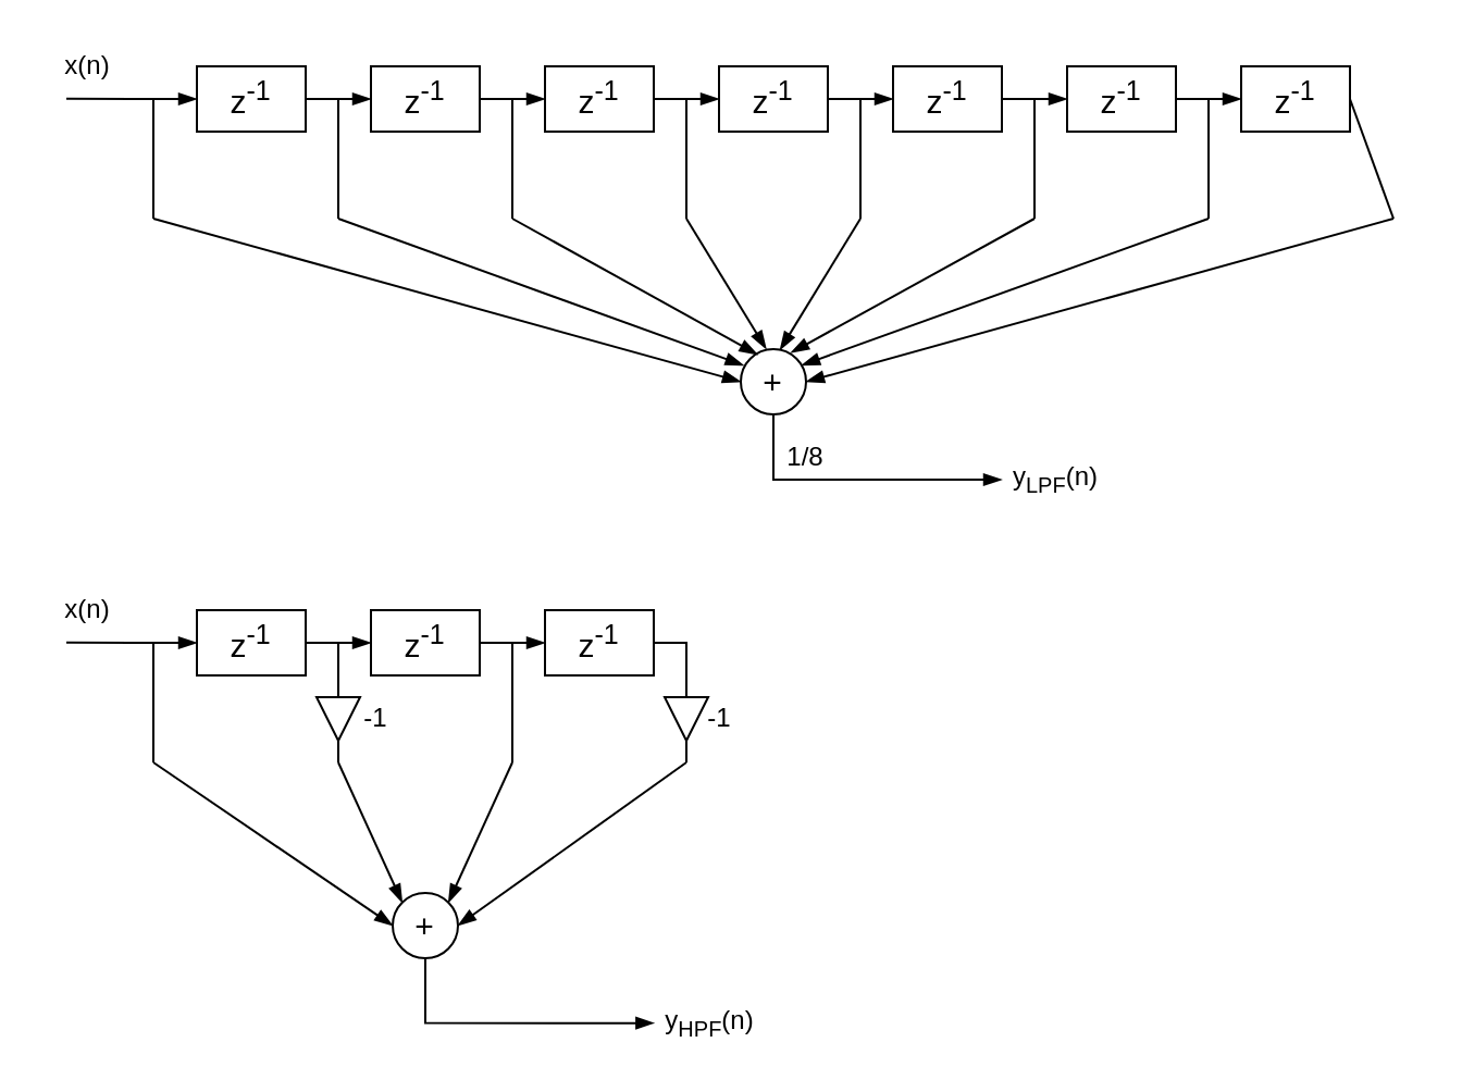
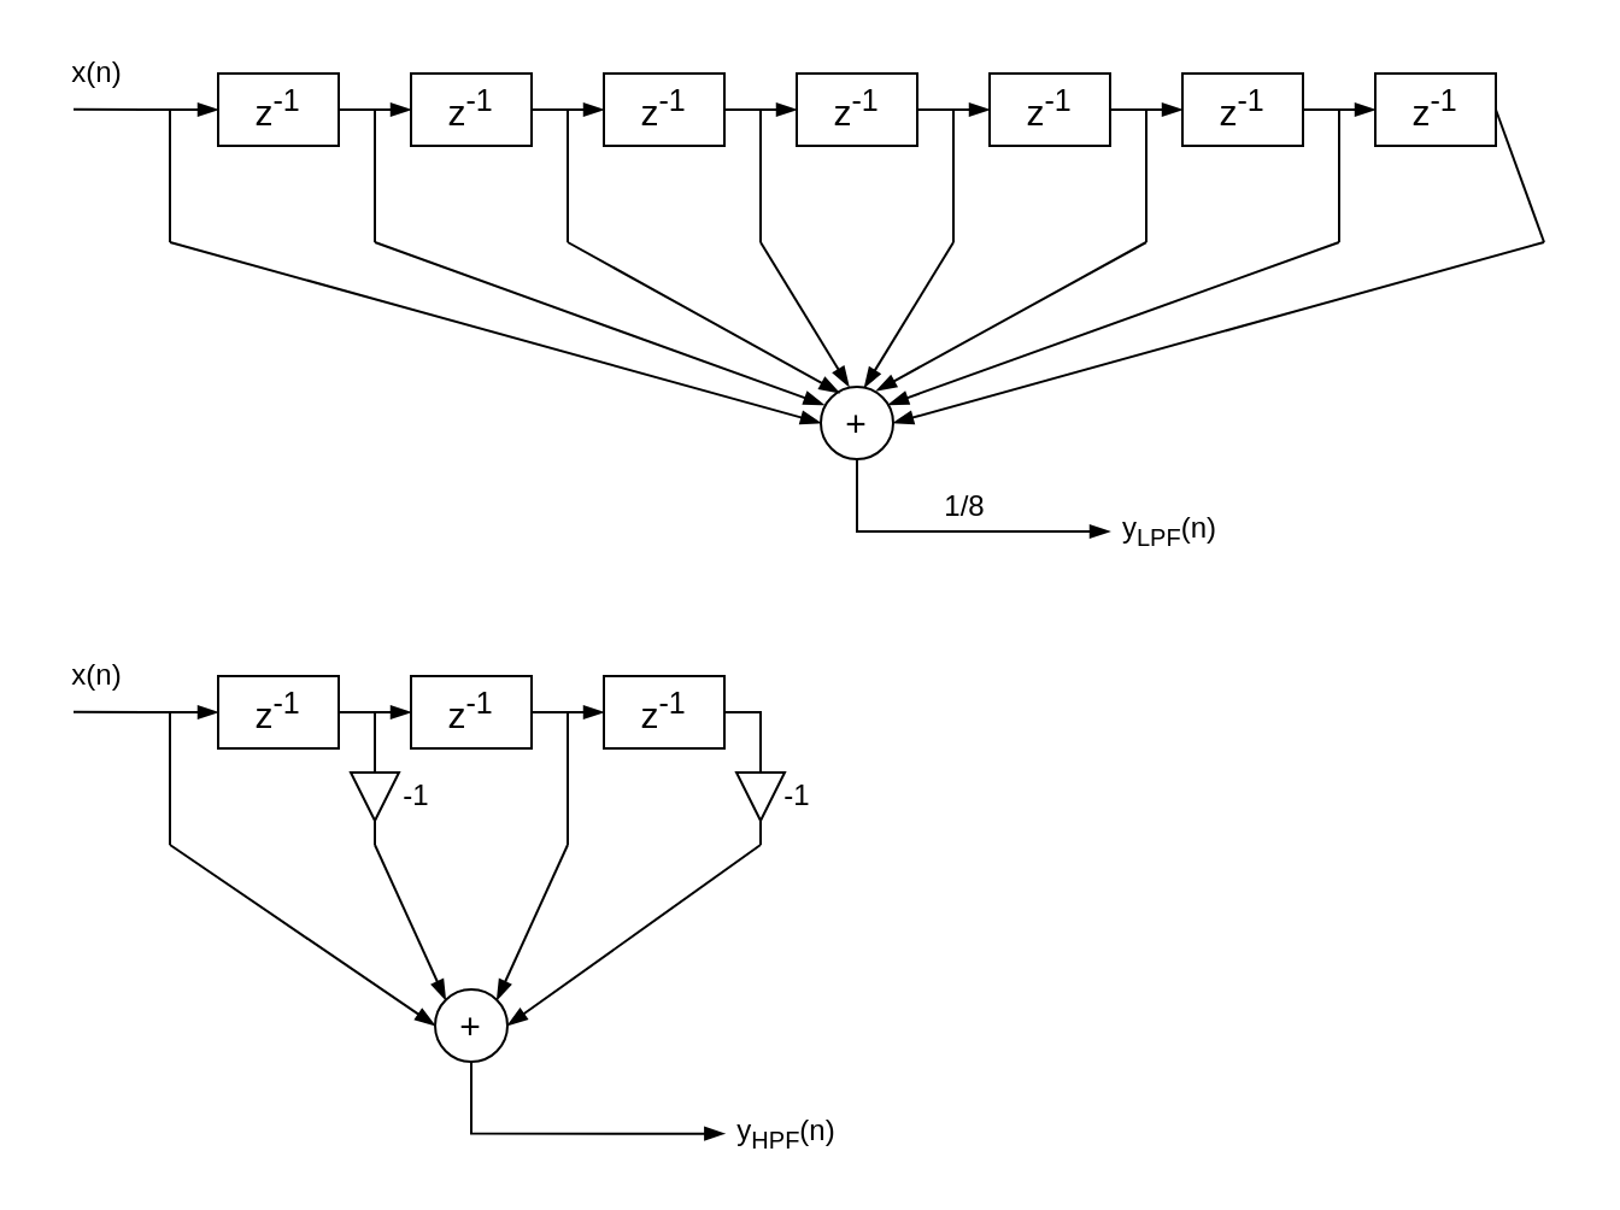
- <mxCell id="34" value="1/8" style="text;html=1;strokeColor=none;fillColor=none;align=center;verticalAlign=middle;whiteSpace=wrap;rounded=0;" vertex="1" parent="1"><mxGeometry x="350" y="200" width="40" height="20" as="geometry" /></mxCell>
+ <mxCell id="34" value="1/8" style="text;html=1;strokeColor=none;fillColor=none;align=center;verticalAlign=middle;whiteSpace=wrap;rounded=0;" vertex="1" parent="1"><mxGeometry x="380" y="200" width="40" height="20" as="geometry" /></mxCell>
